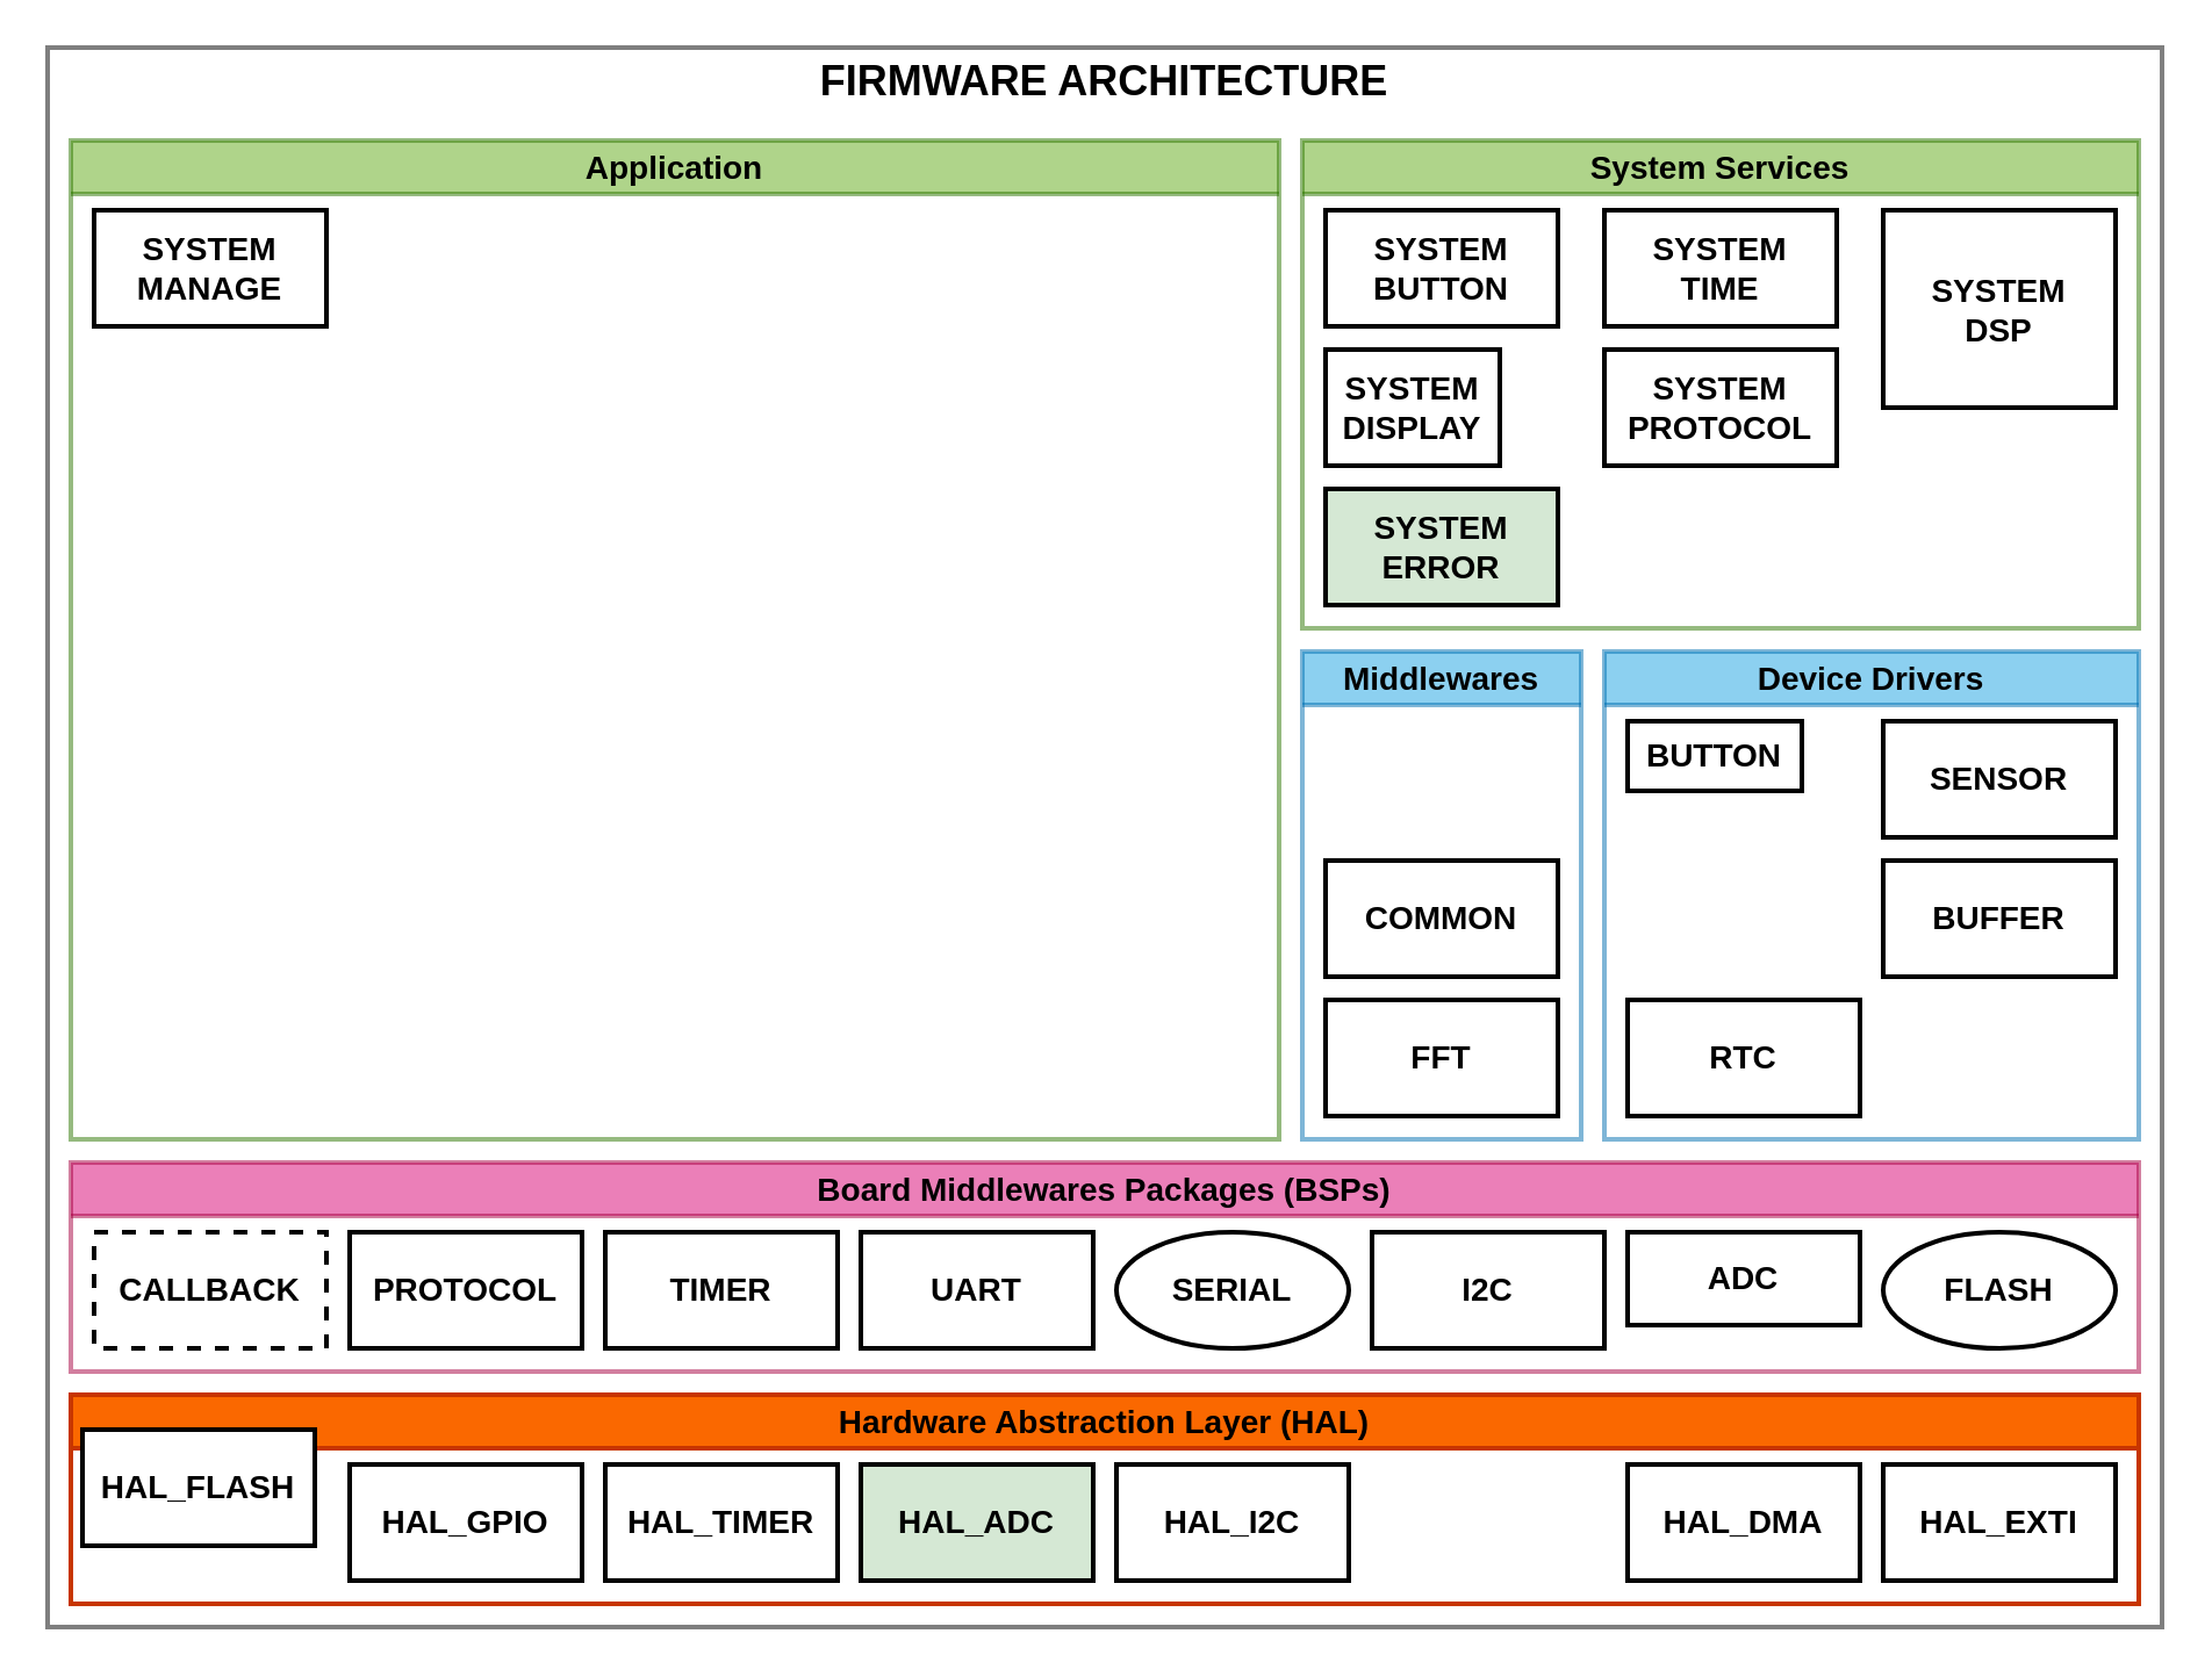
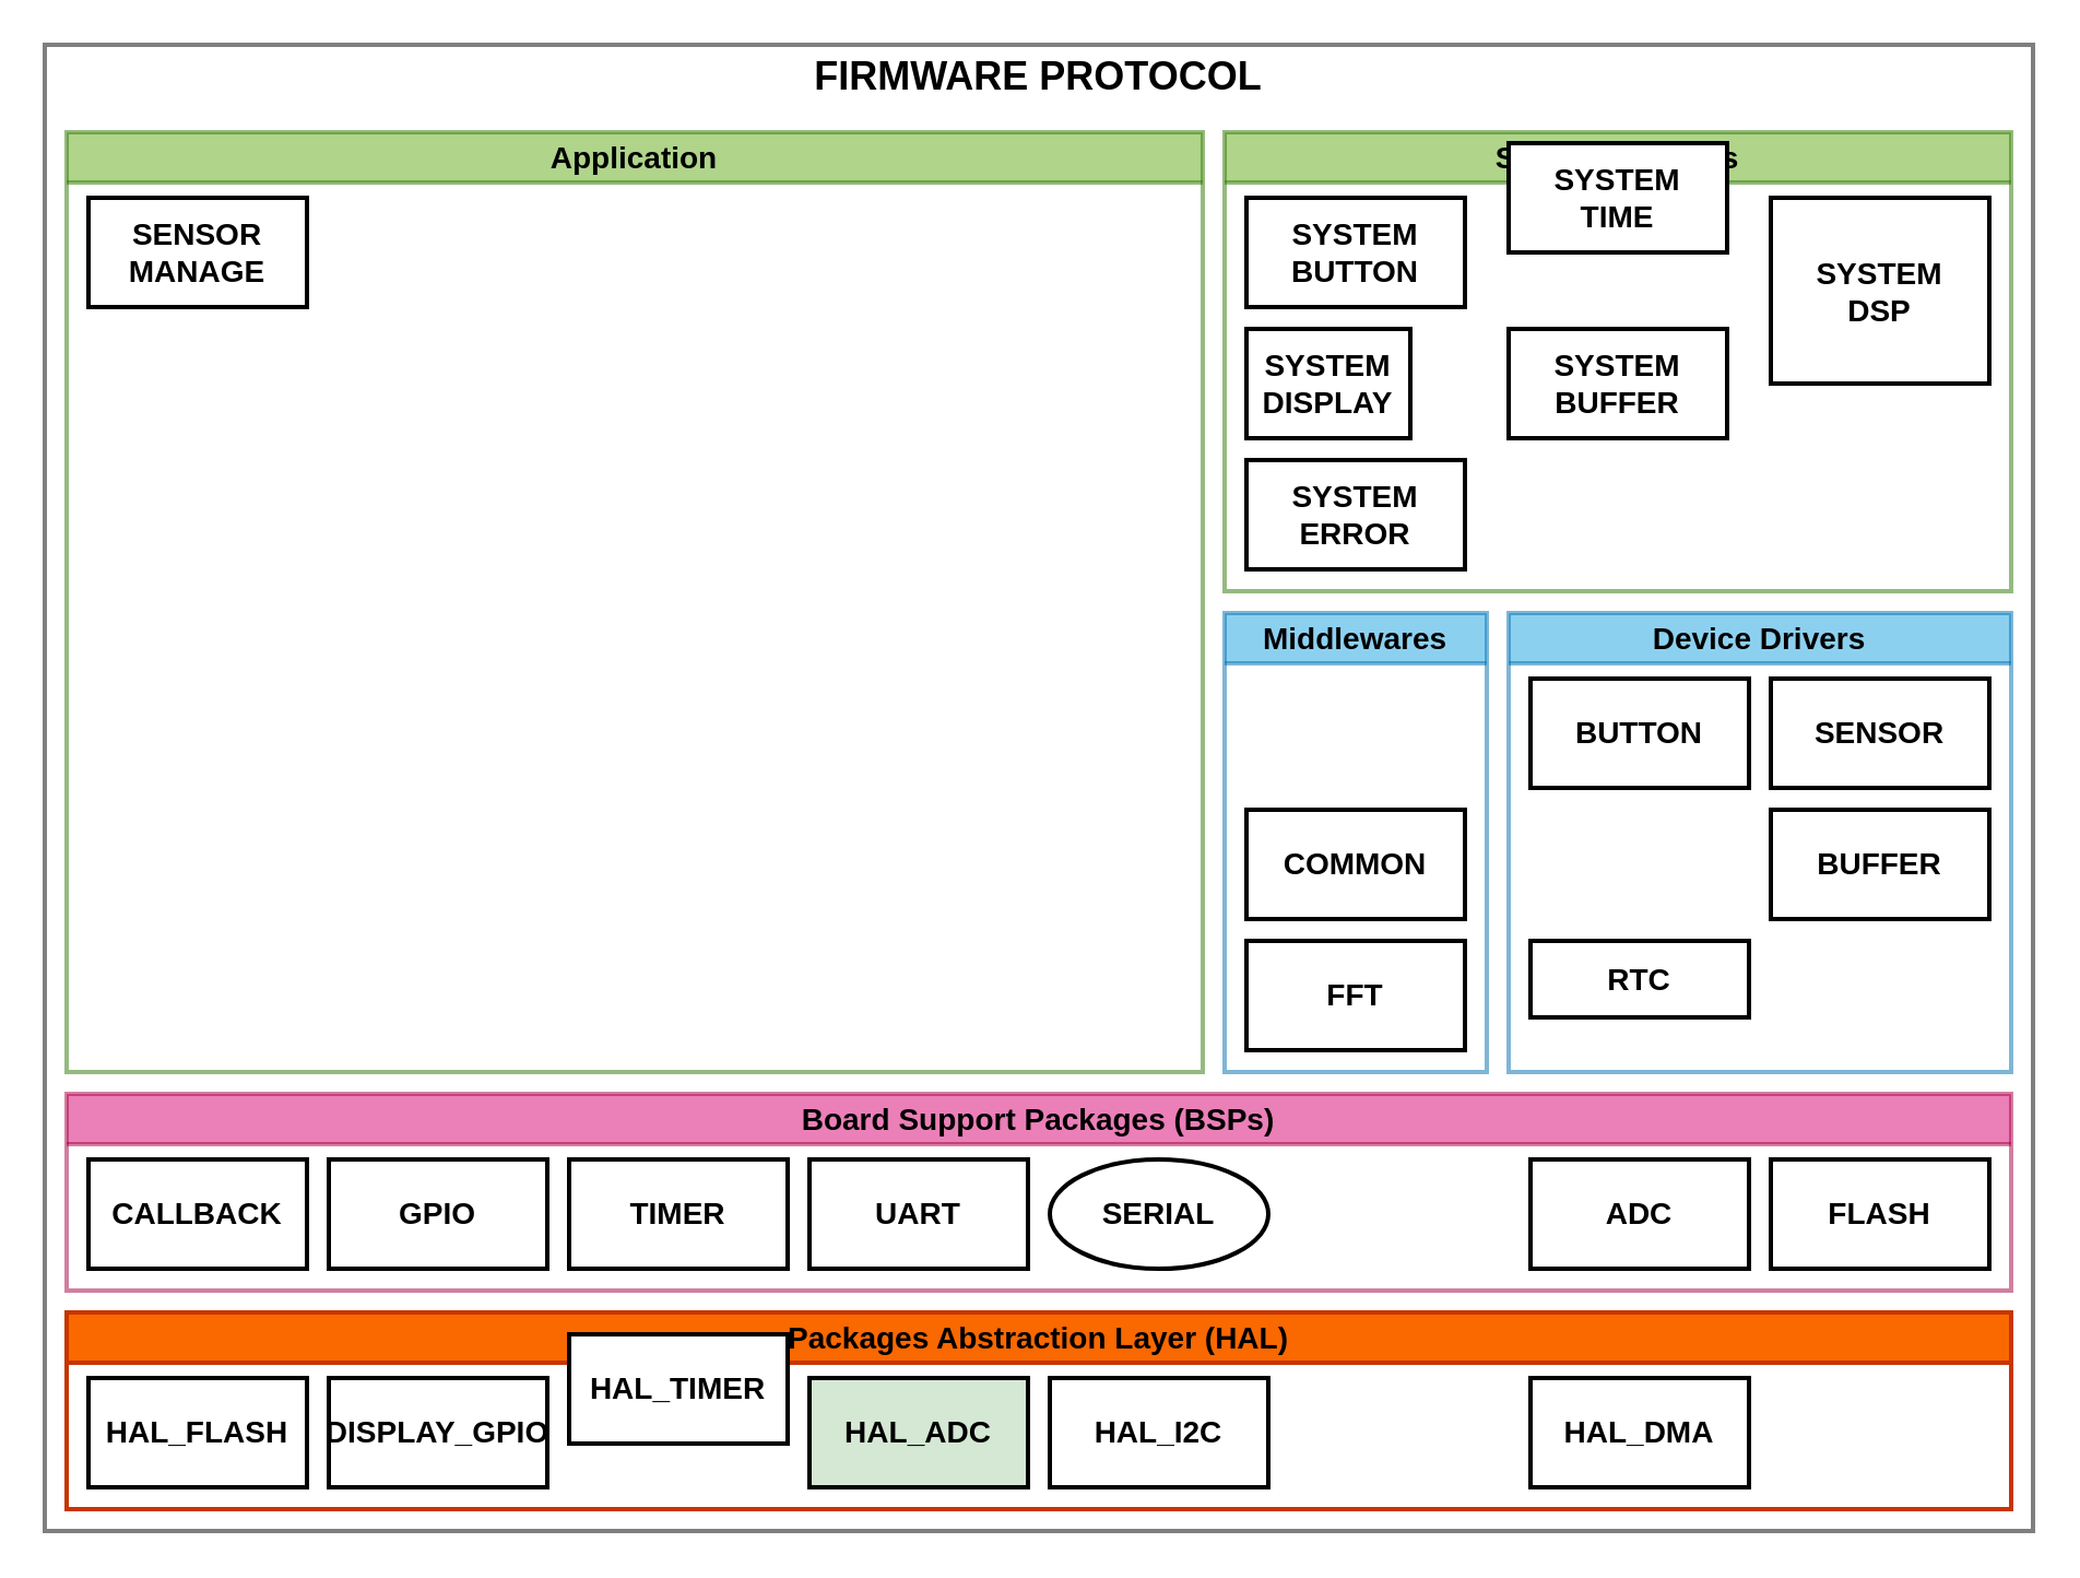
- <mxCell id="37" value="FIRMWARE ARCHITECTURE" style="text;html=1;strokeColor=none;fillColor=none;align=center;verticalAlign=middle;whiteSpace=wrap;rounded=0;labelBorderColor=none;strokeWidth=2;fontSize=18;fontColor=#000000;opacity=50;fontStyle=1" parent="1" vertex="1"><mxGeometry x="20" y="20" width="910" height="30" as="geometry" /></mxCell>
+ <mxCell id="37" value="FIRMWARE PROTOCOL" style="text;html=1;strokeColor=none;fillColor=none;align=center;verticalAlign=middle;whiteSpace=wrap;rounded=0;labelBorderColor=none;strokeWidth=2;fontSize=18;fontColor=#000000;opacity=50;fontStyle=1" parent="1" vertex="1"><mxGeometry x="20" y="20" width="910" height="30" as="geometry" /></mxCell>
- <mxCell id="36" value="SYSTEM MANAGE" style="rounded=0;whiteSpace=wrap;html=1;fillColor=#FFFFFF;fontColor=#000000;fontStyle=1;fontSize=14;labelBorderColor=none;strokeColor=#000000;strokeWidth=2;" parent="35" vertex="1"><mxGeometry x="10" y="30" width="100" height="50" as="geometry" /></mxCell>
+ <mxCell id="36" value="SENSOR MANAGE" style="rounded=0;whiteSpace=wrap;html=1;fillColor=#FFFFFF;fontColor=#000000;fontStyle=1;fontSize=14;labelBorderColor=none;strokeColor=#000000;strokeWidth=2;" parent="35" vertex="1"><mxGeometry x="10" y="30" width="100" height="50" as="geometry" /></mxCell>
- <mxCell id="32" value="SYSTEM &lt;br&gt;TIME" style="rounded=0;whiteSpace=wrap;html=1;fillColor=#FFFFFF;fontColor=#000000;fontStyle=1;fontSize=14;labelBorderColor=none;strokeColor=#000000;strokeWidth=2;" parent="1" vertex="1"><mxGeometry x="690" y="90" width="100" height="50" as="geometry" /></mxCell>
+ <mxCell id="32" value="SYSTEM &lt;br&gt;TIME" style="rounded=0;whiteSpace=wrap;html=1;fillColor=#FFFFFF;fontColor=#000000;fontStyle=1;fontSize=14;labelBorderColor=none;strokeColor=#000000;strokeWidth=2;" parent="1" vertex="1"><mxGeometry x="690" y="65" width="100" height="50" as="geometry" /></mxCell>
- <mxCell id="31" value="SYSTEM &lt;br&gt;PROTOCOL" style="rounded=0;whiteSpace=wrap;html=1;fillColor=#FFFFFF;fontColor=#000000;fontStyle=1;fontSize=14;labelBorderColor=none;strokeColor=#000000;strokeWidth=2;" parent="28" vertex="1"><mxGeometry x="130" y="90" width="100" height="50" as="geometry" /></mxCell>
+ <mxCell id="31" value="SYSTEM &lt;br&gt;BUFFER" style="rounded=0;whiteSpace=wrap;html=1;fillColor=#FFFFFF;fontColor=#000000;fontStyle=1;fontSize=14;labelBorderColor=none;strokeColor=#000000;strokeWidth=2;" parent="28" vertex="1"><mxGeometry x="130" y="90" width="100" height="50" as="geometry" /></mxCell>
- <mxCell id="34" value="SYSTEM &lt;br&gt;ERROR" style="rounded=0;whiteSpace=wrap;html=1;fillColor=#d5e8d4;fontColor=#000000;fontStyle=1;fontSize=14;labelBorderColor=none;strokeColor=#000000;strokeWidth=2;" parent="1" vertex="1"><mxGeometry x="570" y="210" width="100" height="50" as="geometry" /></mxCell>
+ <mxCell id="34" value="SYSTEM &lt;br&gt;ERROR" style="rounded=0;whiteSpace=wrap;html=1;fillColor=#FFFFFF;fontColor=#000000;fontStyle=1;fontSize=14;labelBorderColor=none;strokeColor=#000000;strokeWidth=2;" parent="1" vertex="1"><mxGeometry x="570" y="210" width="100" height="50" as="geometry" /></mxCell>
- <mxCell id="21" value="BUTTON" style="rounded=0;whiteSpace=wrap;html=1;fillColor=#FFFFFF;fontColor=#000000;fontStyle=1;fontSize=14;labelBorderColor=none;strokeColor=#000000;strokeWidth=2;" parent="20" vertex="1"><mxGeometry x="10" y="30" width="75" height="30" as="geometry" /></mxCell>
+ <mxCell id="21" value="BUTTON" style="rounded=0;whiteSpace=wrap;html=1;fillColor=#FFFFFF;fontColor=#000000;fontStyle=1;fontSize=14;labelBorderColor=none;strokeColor=#000000;strokeWidth=2;" parent="20" vertex="1"><mxGeometry x="10" y="30" width="100" height="50" as="geometry" /></mxCell>
- <mxCell id="23" value="RTC" style="rounded=0;whiteSpace=wrap;html=1;fillColor=#FFFFFF;fontColor=#000000;fontStyle=1;fontSize=14;labelBorderColor=none;strokeColor=#000000;strokeWidth=2;" vertex="1" parent="20"><mxGeometry x="10" y="150" width="100" height="50" as="geometry" /></mxCell>
+ <mxCell id="23" value="RTC" style="rounded=0;whiteSpace=wrap;html=1;fillColor=#FFFFFF;fontColor=#000000;fontStyle=1;fontSize=14;labelBorderColor=none;strokeColor=#000000;strokeWidth=2;" vertex="1" parent="20"><mxGeometry x="10" y="150" width="100" height="35" as="geometry" /></mxCell>
- <mxCell id="11" value="&lt;font color=&quot;#000000&quot;&gt;Board Middlewares Packages (BSPs)&lt;/font&gt;" style="swimlane;whiteSpace=wrap;html=1;fillColor=#d80073;fontColor=#ffffff;strokeColor=#A50040;strokeWidth=2;fontSize=14;opacity=50;" parent="1" vertex="1"><mxGeometry x="30" y="500" width="890" height="90" as="geometry" /></mxCell>
+ <mxCell id="11" value="&lt;font color=&quot;#000000&quot;&gt;Board Support Packages (BSPs)&lt;/font&gt;" style="swimlane;whiteSpace=wrap;html=1;fillColor=#d80073;fontColor=#ffffff;strokeColor=#A50040;strokeWidth=2;fontSize=14;opacity=50;" parent="1" vertex="1"><mxGeometry x="30" y="500" width="890" height="90" as="geometry" /></mxCell>
- <mxCell id="15" value="ADC" style="rounded=0;whiteSpace=wrap;html=1;fillColor=#FFFFFF;fontColor=#000000;fontStyle=1;fontSize=14;labelBorderColor=none;strokeColor=#000000;strokeWidth=2;" parent="11" vertex="1"><mxGeometry x="670" y="30" width="100" height="40" as="geometry" /></mxCell>
+ <mxCell id="15" value="ADC" style="rounded=0;whiteSpace=wrap;html=1;fillColor=#FFFFFF;fontColor=#000000;fontStyle=1;fontSize=14;labelBorderColor=none;strokeColor=#000000;strokeWidth=2;" parent="11" vertex="1"><mxGeometry x="670" y="30" width="100" height="50" as="geometry" /></mxCell>
- <mxCell id="12" value="CALLBACK" style="rounded=0;whiteSpace=wrap;html=1;fillColor=#FFFFFF;fontColor=#000000;fontStyle=1;fontSize=14;labelBorderColor=none;strokeColor=#000000;strokeWidth=2;dashed=1;" parent="11" vertex="1"><mxGeometry x="10" y="30" width="100" height="50" as="geometry" /></mxCell>
+ <mxCell id="12" value="CALLBACK" style="rounded=0;whiteSpace=wrap;html=1;fillColor=#FFFFFF;fontColor=#000000;fontStyle=1;fontSize=14;labelBorderColor=none;strokeColor=#000000;strokeWidth=2;" parent="11" vertex="1"><mxGeometry x="10" y="30" width="100" height="50" as="geometry" /></mxCell>
- <mxCell id="16" value="PROTOCOL" style="rounded=0;whiteSpace=wrap;html=1;fillColor=#FFFFFF;fontColor=#000000;fontStyle=1;fontSize=14;labelBorderColor=none;strokeColor=#000000;strokeWidth=2;" parent="11" vertex="1"><mxGeometry x="120" y="30" width="100" height="50" as="geometry" /></mxCell>
+ <mxCell id="16" value="GPIO" style="rounded=0;whiteSpace=wrap;html=1;fillColor=#FFFFFF;fontColor=#000000;fontStyle=1;fontSize=14;labelBorderColor=none;strokeColor=#000000;strokeWidth=2;" parent="11" vertex="1"><mxGeometry x="120" y="30" width="100" height="50" as="geometry" /></mxCell>
- <mxCell id="18" value="I2C" style="rounded=0;whiteSpace=wrap;html=1;fillColor=#FFFFFF;fontColor=#000000;fontStyle=1;fontSize=14;labelBorderColor=none;strokeColor=#000000;strokeWidth=2;" parent="11" vertex="1"><mxGeometry x="560" y="30" width="100" height="50" as="geometry" /></mxCell>
- <mxCell id="14" value="FLASH" style="ellipse;whiteSpace=wrap;html=1;fillColor=#FFFFFF;fontColor=#000000;fontStyle=1;fontSize=14;labelBorderColor=none;strokeColor=#000000;strokeWidth=2;" parent="11" vertex="1"><mxGeometry x="780" y="30" width="100" height="50" as="geometry" /></mxCell>
+ <mxCell id="14" value="FLASH" style="rounded=0;whiteSpace=wrap;html=1;fillColor=#FFFFFF;fontColor=#000000;fontStyle=1;fontSize=14;labelBorderColor=none;strokeColor=#000000;strokeWidth=2;" parent="11" vertex="1"><mxGeometry x="780" y="30" width="100" height="50" as="geometry" /></mxCell>
- <mxCell id="3" value="Hardware Abstraction Layer (HAL)" style="swimlane;whiteSpace=wrap;html=1;fillColor=#fa6800;fontColor=#000000;strokeColor=#C73500;strokeWidth=2;fontSize=14;" parent="1" vertex="1"><mxGeometry x="30" y="600" width="890" height="90" as="geometry" /></mxCell>
+ <mxCell id="3" value="Packages Abstraction Layer (HAL)" style="swimlane;whiteSpace=wrap;html=1;fillColor=#fa6800;fontColor=#000000;strokeColor=#C73500;strokeWidth=2;fontSize=14;" parent="1" vertex="1"><mxGeometry x="30" y="600" width="890" height="90" as="geometry" /></mxCell>
- <mxCell id="7" value="HAL_FLASH" style="rounded=0;whiteSpace=wrap;html=1;fillColor=#FFFFFF;fontColor=#000000;fontStyle=1;fontSize=14;labelBorderColor=none;strokeColor=#000000;strokeWidth=2;" parent="3" vertex="1"><mxGeometry x="5" y="15" width="100" height="50" as="geometry" /></mxCell>
+ <mxCell id="7" value="HAL_FLASH" style="rounded=0;whiteSpace=wrap;html=1;fillColor=#FFFFFF;fontColor=#000000;fontStyle=1;fontSize=14;labelBorderColor=none;strokeColor=#000000;strokeWidth=2;" parent="3" vertex="1"><mxGeometry x="10" y="30" width="100" height="50" as="geometry" /></mxCell>
- <mxCell id="4" value="HAL_GPIO" style="rounded=0;whiteSpace=wrap;html=1;fillColor=#FFFFFF;fontColor=#000000;fontStyle=1;fontSize=14;labelBorderColor=none;strokeColor=#000000;strokeWidth=2;" parent="3" vertex="1"><mxGeometry x="120" y="30" width="100" height="50" as="geometry" /></mxCell>
+ <mxCell id="4" value="DISPLAY_GPIO" style="rounded=0;whiteSpace=wrap;html=1;fillColor=#FFFFFF;fontColor=#000000;fontStyle=1;fontSize=14;labelBorderColor=none;strokeColor=#000000;strokeWidth=2;" parent="3" vertex="1"><mxGeometry x="120" y="30" width="100" height="50" as="geometry" /></mxCell>
- <mxCell id="5" value="HAL_TIMER" style="rounded=0;whiteSpace=wrap;html=1;fillColor=#FFFFFF;fontColor=#000000;fontStyle=1;fontSize=14;labelBorderColor=none;strokeColor=#000000;strokeWidth=2;" parent="3" vertex="1"><mxGeometry x="230" y="30" width="100" height="50" as="geometry" /></mxCell>
+ <mxCell id="5" value="HAL_TIMER" style="rounded=0;whiteSpace=wrap;html=1;fillColor=#FFFFFF;fontColor=#000000;fontStyle=1;fontSize=14;labelBorderColor=none;strokeColor=#000000;strokeWidth=2;" parent="3" vertex="1"><mxGeometry x="230" y="10" width="100" height="50" as="geometry" /></mxCell>
- <mxCell id="9" value="HAL_EXTI" style="rounded=0;whiteSpace=wrap;html=1;fillColor=#FFFFFF;fontColor=#000000;fontStyle=1;fontSize=14;labelBorderColor=none;strokeColor=#000000;strokeWidth=2;" parent="1" vertex="1"><mxGeometry x="810" y="630" width="100" height="50" as="geometry" /></mxCell>
